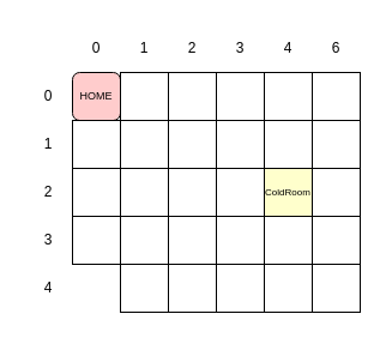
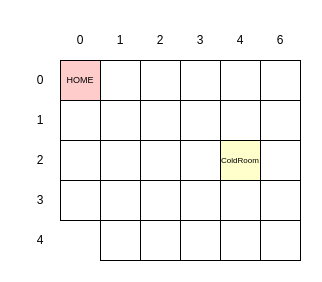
- <mxCell id="2" value="HOME" style="whiteSpace=wrap;html=1;aspect=fixed;fillColor=#FFCCCC;fontSize=9;rounded=1;" vertex="1" parent="1"><mxGeometry x="60" y="60" width="40" height="40" as="geometry" /></mxCell>
+ <mxCell id="2" value="HOME" style="whiteSpace=wrap;html=1;aspect=fixed;fillColor=#FFCCCC;fontSize=9;" vertex="1" parent="1"><mxGeometry x="60" y="60" width="40" height="40" as="geometry" /></mxCell>
